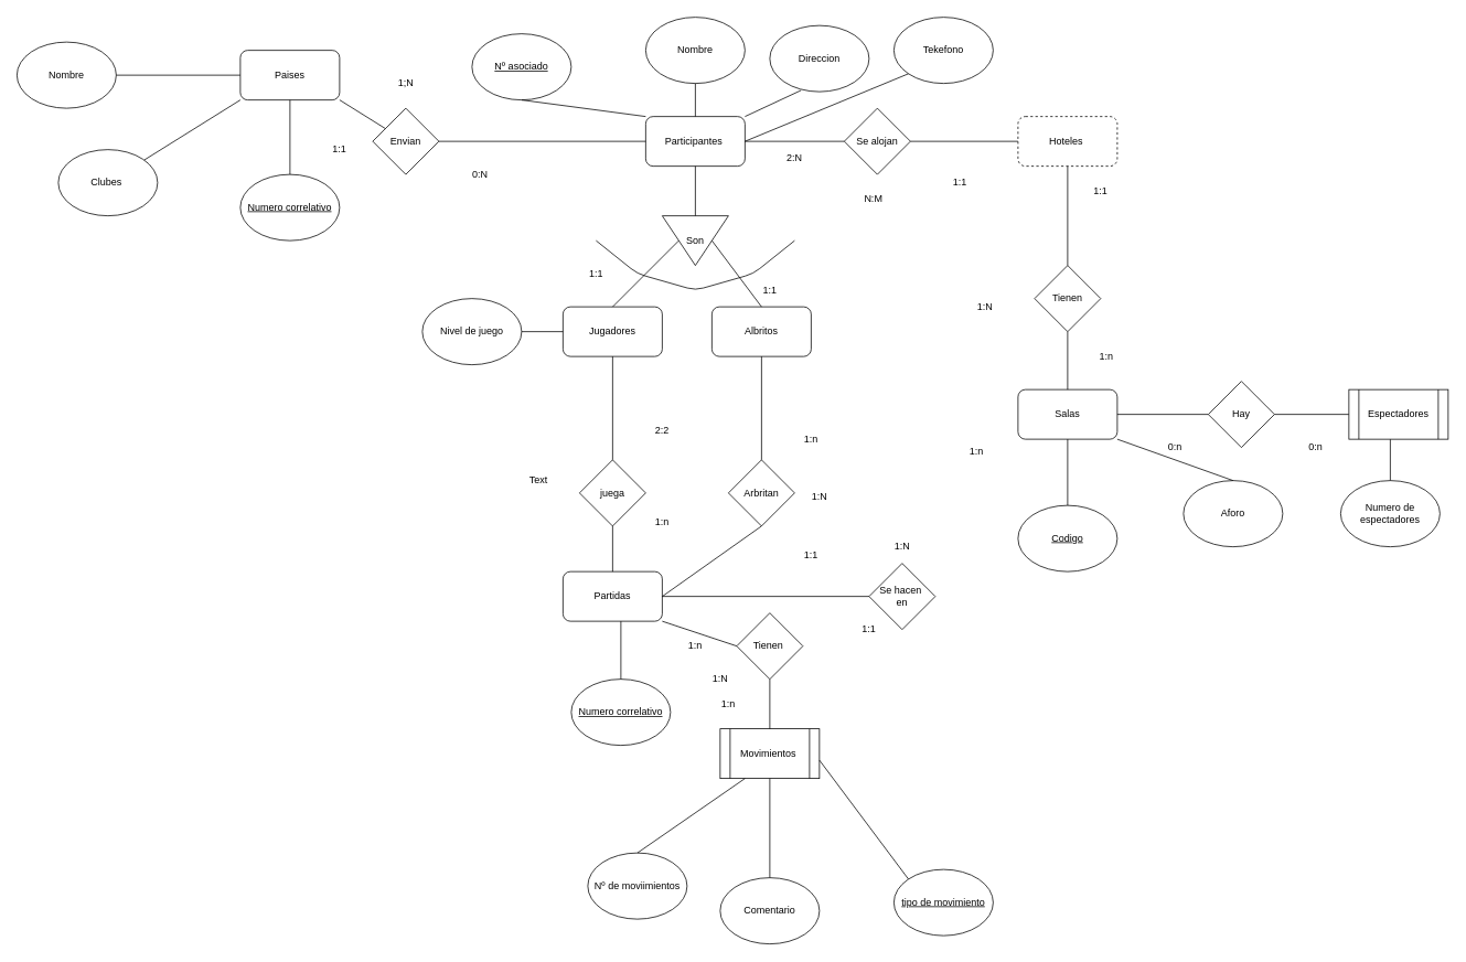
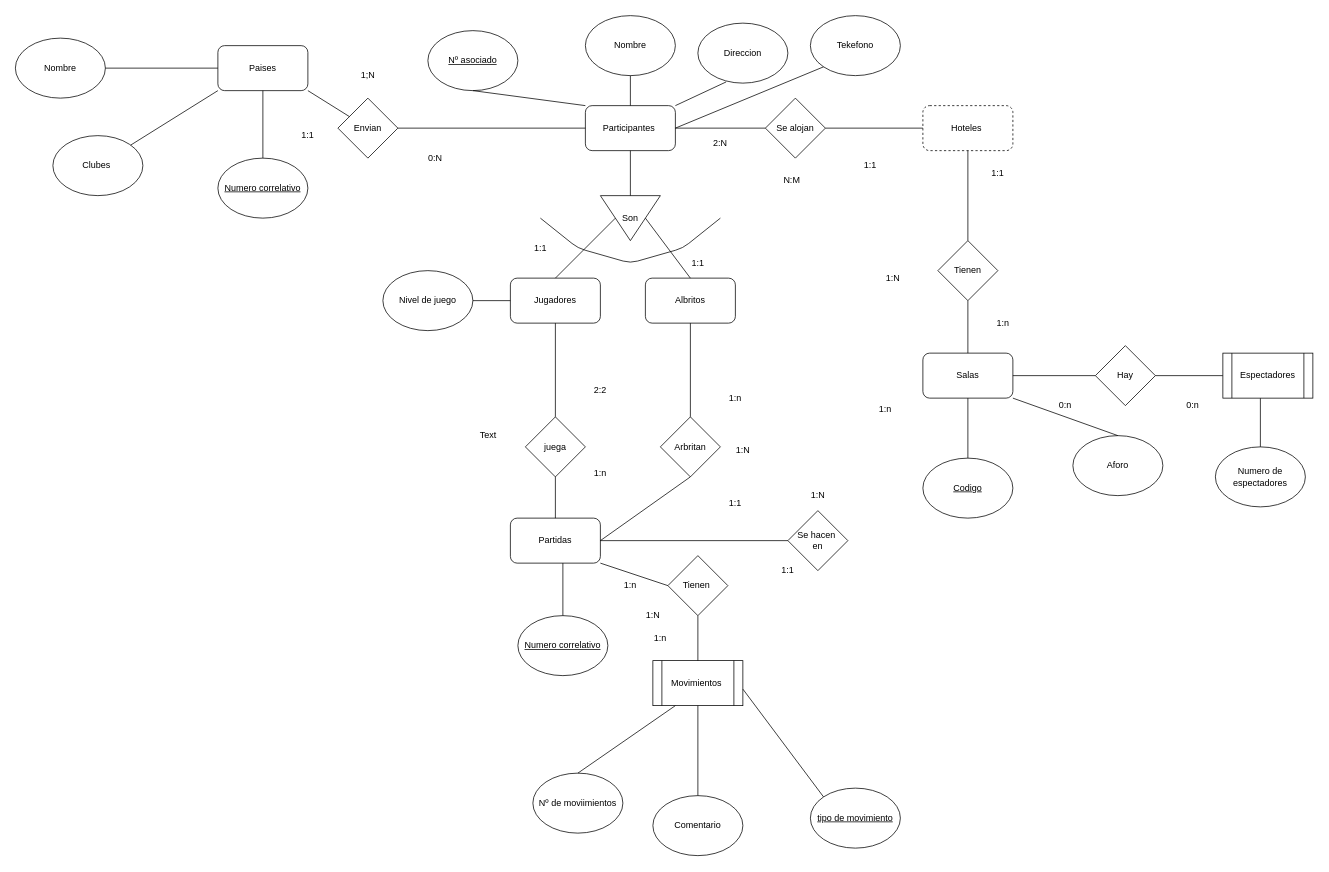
- <mxCell id="27" value="Numero de espectadores" style="ellipse;whiteSpace=wrap;html=1;" parent="1" vertex="1"><mxGeometry x="1620" y="580" width="120" height="80" as="geometry" /></mxCell>
+ <mxCell id="27" value="Numero de espectadores" style="ellipse;whiteSpace=wrap;html=1;" parent="1" vertex="1"><mxGeometry x="1620" y="595" width="120" height="80" as="geometry" /></mxCell>
